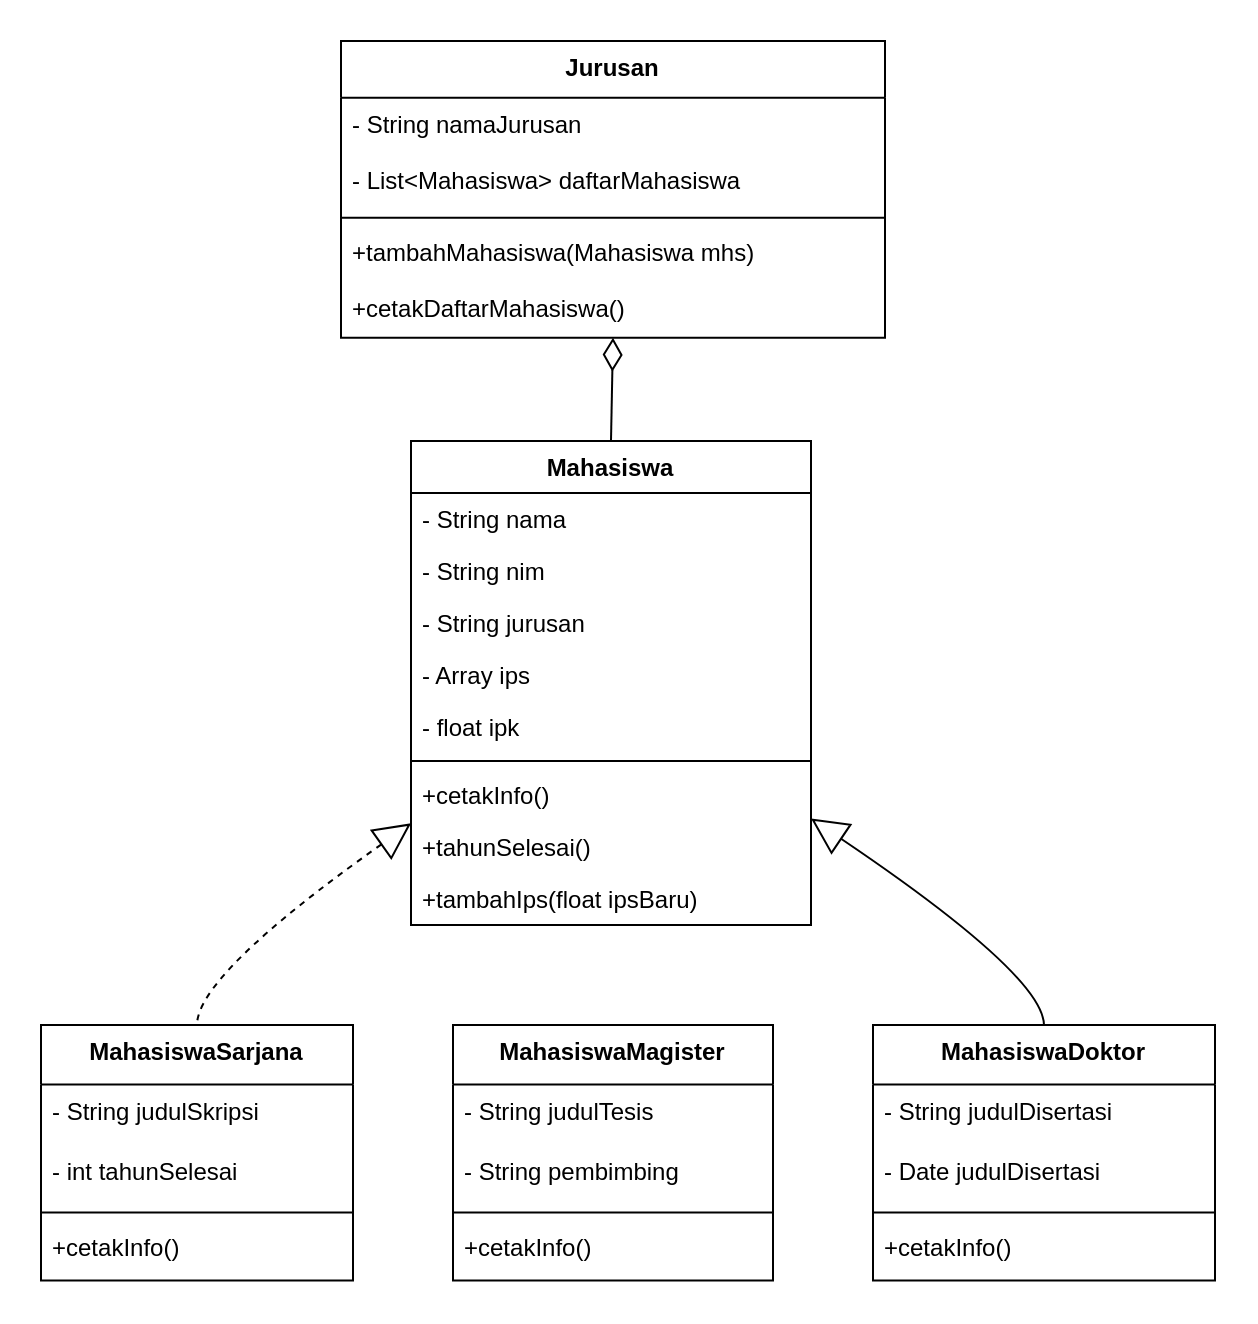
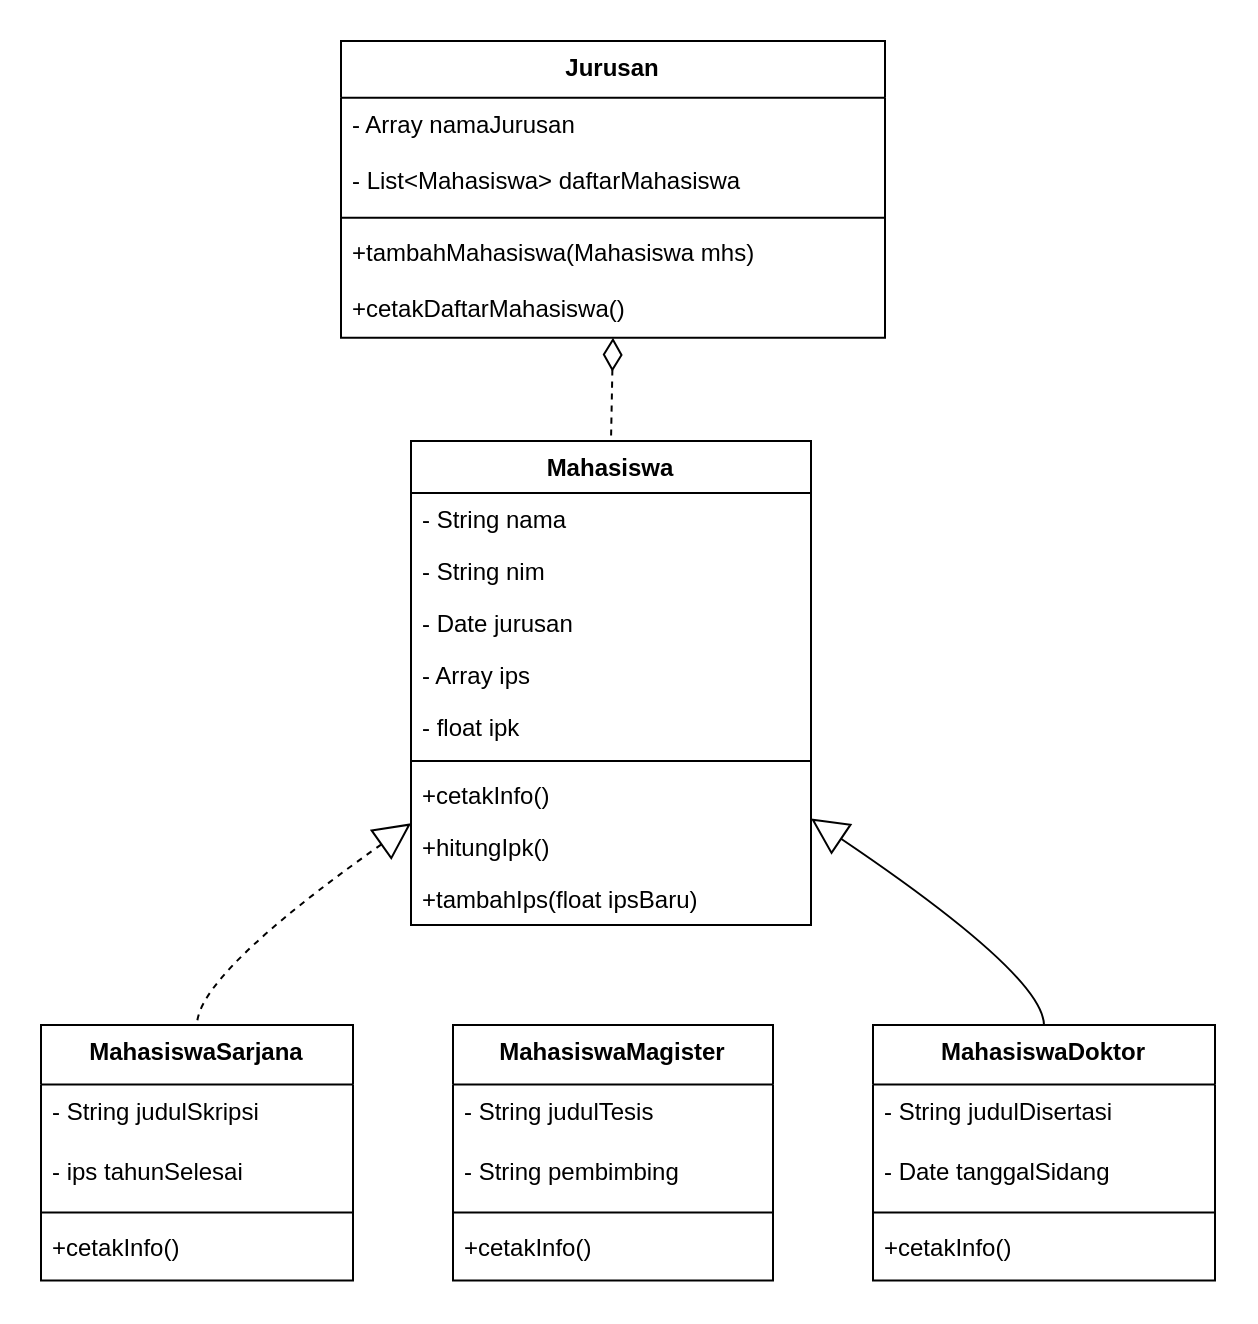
- <mxCell id="28" value="- String namaJurusan" style="text;strokeColor=none;fillColor=none;align=left;verticalAlign=top;spacingLeft=4;spacingRight=4;overflow=hidden;rotatable=0;points=[[0,0.5],[1,0.5]];portConstraint=eastwest;" vertex="1" parent="27"><mxGeometry y="28.4" width="272" height="28" as="geometry" /></mxCell>
+ <mxCell id="28" value="- Array namaJurusan" style="text;strokeColor=none;fillColor=none;align=left;verticalAlign=top;spacingLeft=4;spacingRight=4;overflow=hidden;rotatable=0;points=[[0,0.5],[1,0.5]];portConstraint=eastwest;" vertex="1" parent="27"><mxGeometry y="28.4" width="272" height="28" as="geometry" /></mxCell>
- <mxCell id="35" value="" style="curved=1;startArrow=diamondThin;startSize=14;startFill=0;endArrow=none;exitX=0.5;exitY=1;entryX=0.5;entryY=0;rounded=0;" edge="1" parent="1" source="27" target="2"><mxGeometry relative="1" as="geometry"><Array as="points" /></mxGeometry></mxCell>
+ <mxCell id="35" value="" style="curved=1;startArrow=diamondThin;startSize=14;startFill=0;endArrow=none;exitX=0.5;exitY=1;entryX=0.5;entryY=0;rounded=0;dashed=1;" edge="1" parent="1" source="27" target="2"><mxGeometry relative="1" as="geometry"><Array as="points" /></mxGeometry></mxCell>
- <mxCell id="5" value="- String jurusan" style="text;strokeColor=none;fillColor=none;align=left;verticalAlign=top;spacingLeft=4;spacingRight=4;overflow=hidden;rotatable=0;points=[[0,0.5],[1,0.5]];portConstraint=eastwest;" vertex="1" parent="2"><mxGeometry y="78" width="200" height="26" as="geometry" /></mxCell>
+ <mxCell id="5" value="- Date jurusan" style="text;strokeColor=none;fillColor=none;align=left;verticalAlign=top;spacingLeft=4;spacingRight=4;overflow=hidden;rotatable=0;points=[[0,0.5],[1,0.5]];portConstraint=eastwest;" vertex="1" parent="2"><mxGeometry y="78" width="200" height="26" as="geometry" /></mxCell>
- <mxCell id="10" value="+tahunSelesai()" style="text;strokeColor=none;fillColor=none;align=left;verticalAlign=top;spacingLeft=4;spacingRight=4;overflow=hidden;rotatable=0;points=[[0,0.5],[1,0.5]];portConstraint=eastwest;" vertex="1" parent="2"><mxGeometry y="190" width="200" height="26" as="geometry" /></mxCell>
+ <mxCell id="10" value="+hitungIpk()" style="text;strokeColor=none;fillColor=none;align=left;verticalAlign=top;spacingLeft=4;spacingRight=4;overflow=hidden;rotatable=0;points=[[0,0.5],[1,0.5]];portConstraint=eastwest;" vertex="1" parent="2"><mxGeometry y="190" width="200" height="26" as="geometry" /></mxCell>
- <mxCell id="14" value="- int tahunSelesai" style="text;strokeColor=none;fillColor=none;align=left;verticalAlign=top;spacingLeft=4;spacingRight=4;overflow=hidden;rotatable=0;points=[[0,0.5],[1,0.5]];portConstraint=eastwest;" vertex="1" parent="12"><mxGeometry y="59.75" width="156" height="30" as="geometry" /></mxCell>
+ <mxCell id="14" value="- ips tahunSelesai" style="text;strokeColor=none;fillColor=none;align=left;verticalAlign=top;spacingLeft=4;spacingRight=4;overflow=hidden;rotatable=0;points=[[0,0.5],[1,0.5]];portConstraint=eastwest;" vertex="1" parent="12"><mxGeometry y="59.75" width="156" height="30" as="geometry" /></mxCell>
- <mxCell id="24" value="- Date judulDisertasi" style="text;strokeColor=none;fillColor=none;align=left;verticalAlign=top;spacingLeft=4;spacingRight=4;overflow=hidden;rotatable=0;points=[[0,0.5],[1,0.5]];portConstraint=eastwest;" vertex="1" parent="22"><mxGeometry y="59.75" width="171" height="30" as="geometry" /></mxCell>
+ <mxCell id="24" value="- Date tanggalSidang" style="text;strokeColor=none;fillColor=none;align=left;verticalAlign=top;spacingLeft=4;spacingRight=4;overflow=hidden;rotatable=0;points=[[0,0.5],[1,0.5]];portConstraint=eastwest;" vertex="1" parent="22"><mxGeometry y="59.75" width="171" height="30" as="geometry" /></mxCell>
